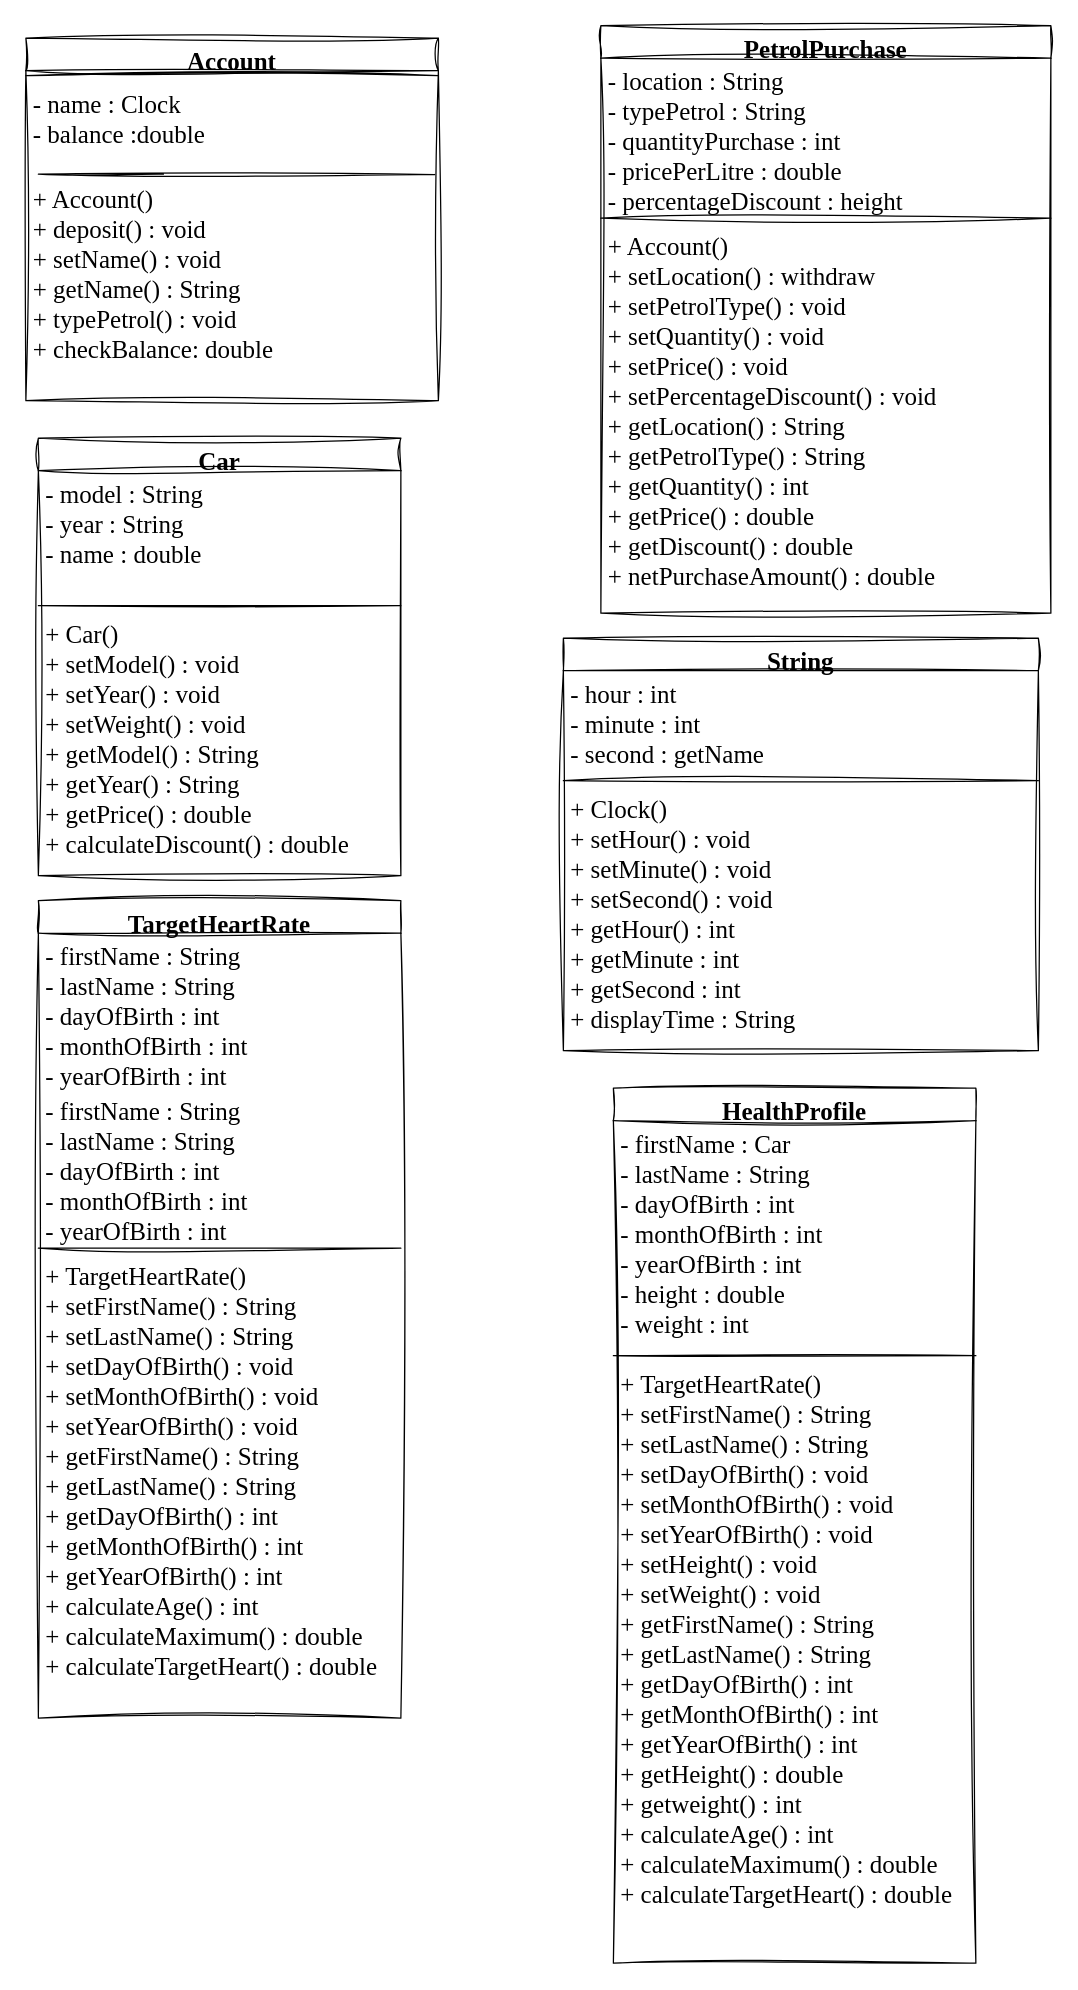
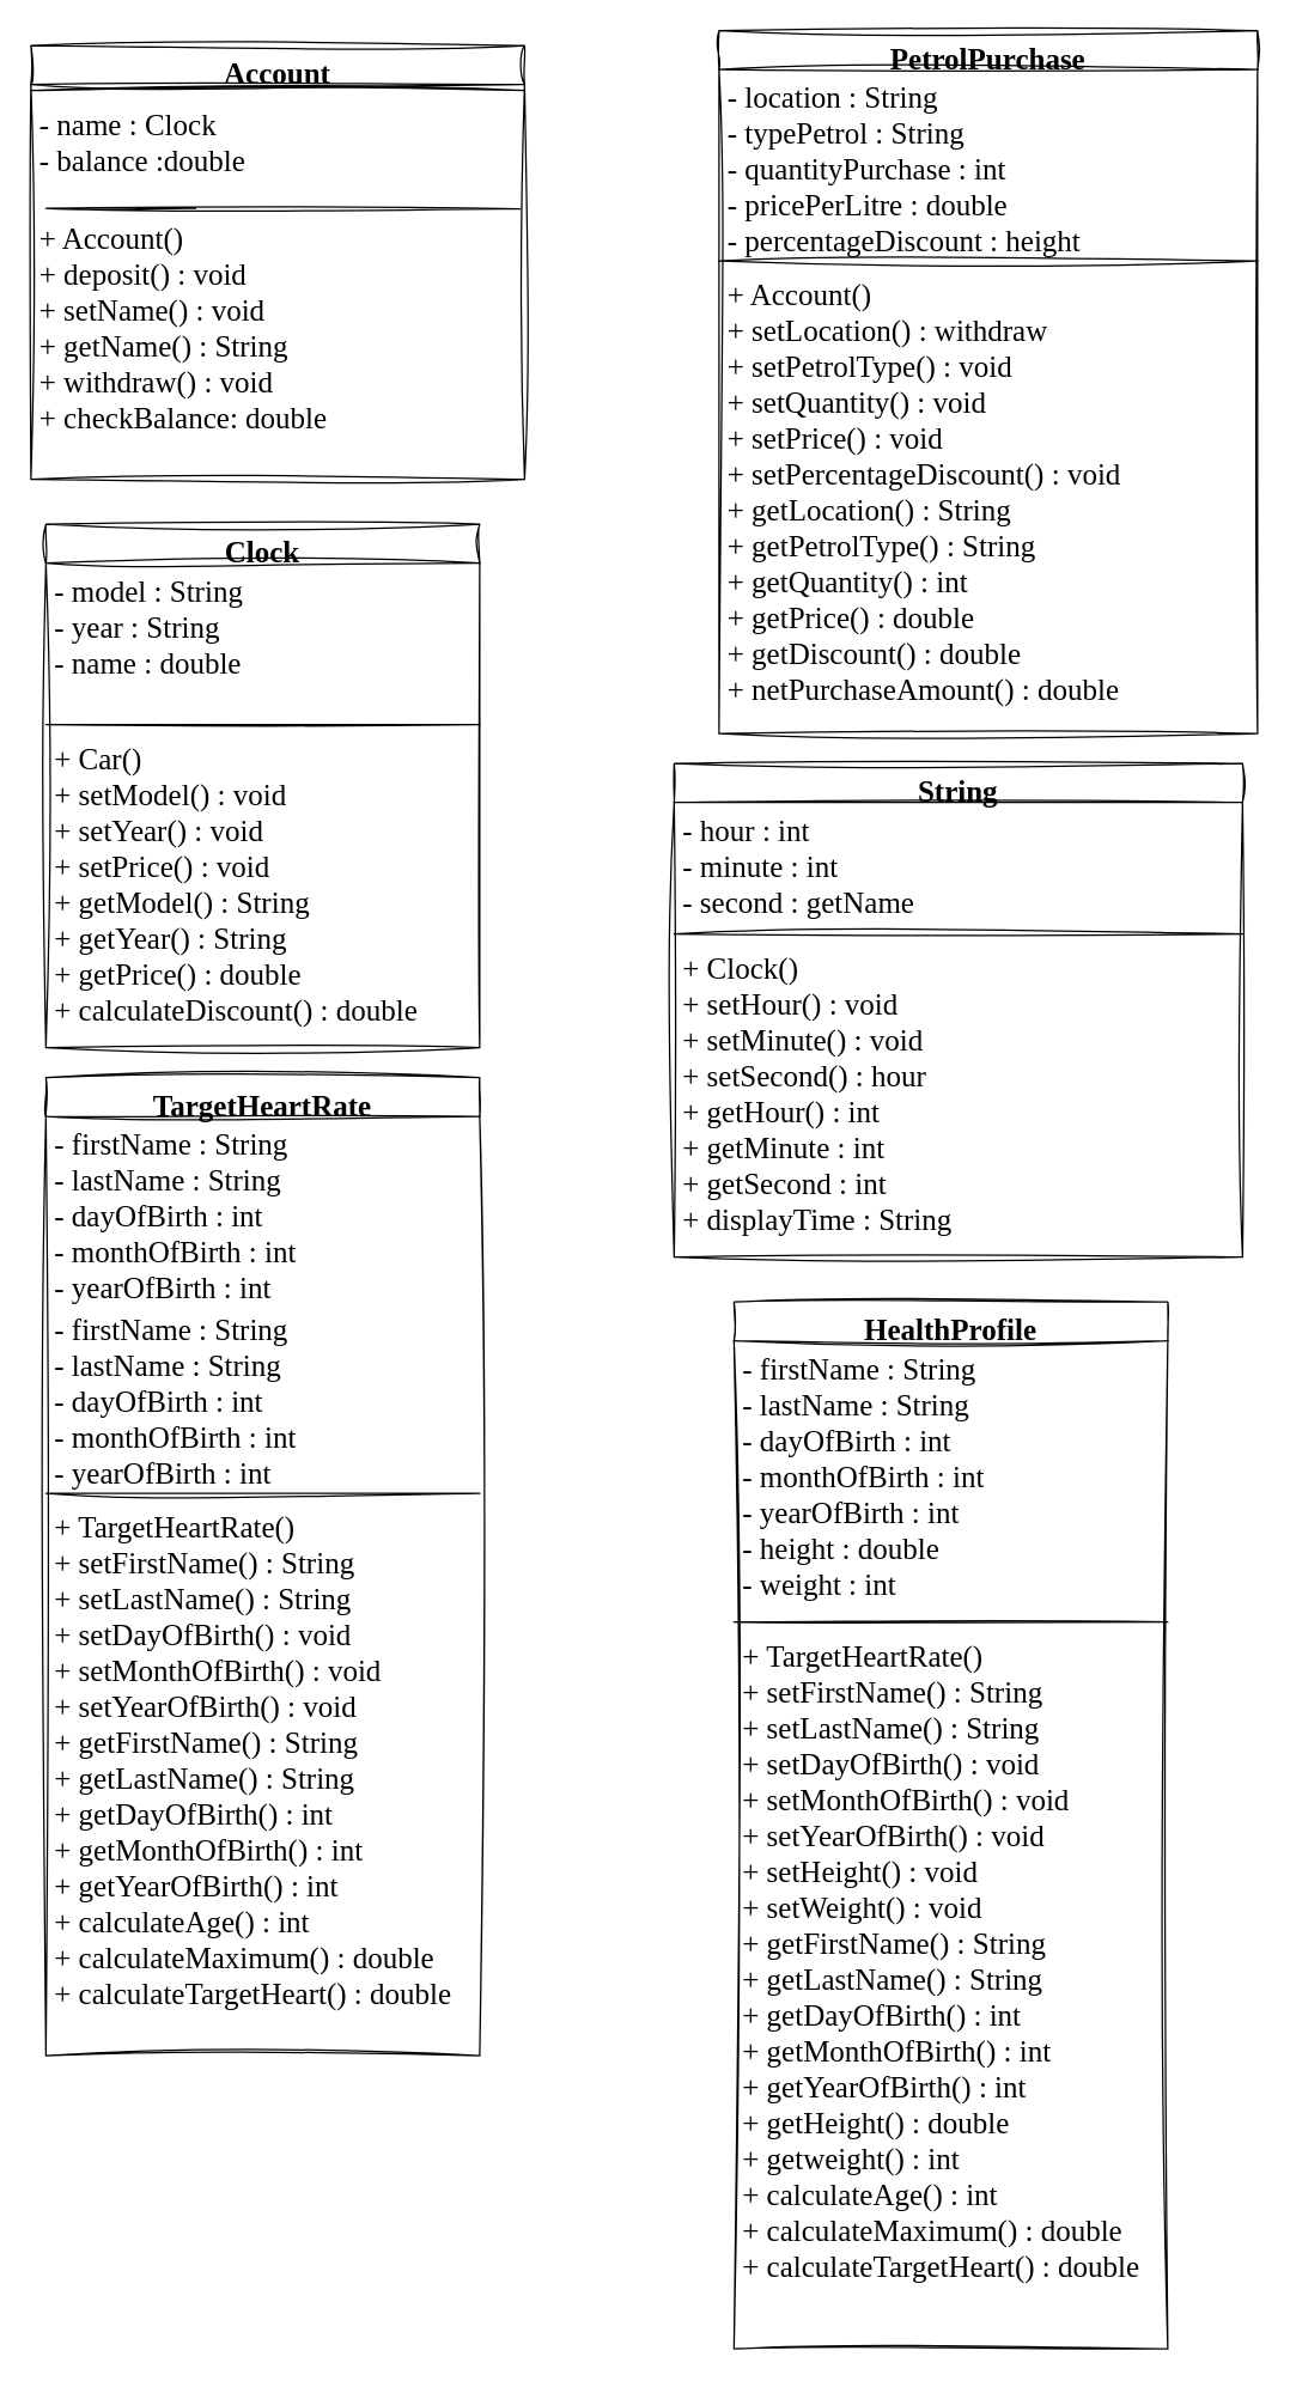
- <mxCell id="10" value="+ Account()&amp;nbsp;&lt;br&gt;+ deposit() : void&lt;br&gt;+ setName() : void&lt;br&gt;+ getName() : String&lt;br&gt;+ typePetrol() : void&lt;br&gt;+ checkBalance: double&lt;br&gt;" style="text;strokeColor=none;fillColor=none;align=left;verticalAlign=top;spacingLeft=4;spacingRight=4;overflow=hidden;rotatable=0;points=[[0,0.5],[1,0.5]];portConstraint=eastwest;whiteSpace=wrap;html=1;fontSize=20;fontFamily=Architects Daughter;" vertex="1" parent="6"><mxGeometry y="110" width="330" height="180" as="geometry" /></mxCell>
+ <mxCell id="10" value="+ Account()&amp;nbsp;&lt;br&gt;+ deposit() : void&lt;br&gt;+ setName() : void&lt;br&gt;+ getName() : String&lt;br&gt;+ withdraw() : void&lt;br&gt;+ checkBalance: double&lt;br&gt;" style="text;strokeColor=none;fillColor=none;align=left;verticalAlign=top;spacingLeft=4;spacingRight=4;overflow=hidden;rotatable=0;points=[[0,0.5],[1,0.5]];portConstraint=eastwest;whiteSpace=wrap;html=1;fontSize=20;fontFamily=Architects Daughter;" vertex="1" parent="6"><mxGeometry y="110" width="330" height="180" as="geometry" /></mxCell>
- <mxCell id="15" value="Car" style="swimlane;fontStyle=1;align=center;verticalAlign=top;childLayout=stackLayout;horizontal=1;startSize=26;horizontalStack=0;resizeParent=1;resizeParentMax=0;resizeLast=0;collapsible=1;marginBottom=0;whiteSpace=wrap;html=1;sketch=1;hachureGap=4;jiggle=2;curveFitting=1;fontFamily=Architects Daughter;fontSource=https%3A%2F%2Ffonts.googleapis.com%2Fcss%3Ffamily%3DArchitects%2BDaughter;fontSize=20;" vertex="1" parent="1"><mxGeometry x="30" y="350" width="290" height="350" as="geometry" /></mxCell>
+ <mxCell id="15" value="Clock" style="swimlane;fontStyle=1;align=center;verticalAlign=top;childLayout=stackLayout;horizontal=1;startSize=26;horizontalStack=0;resizeParent=1;resizeParentMax=0;resizeLast=0;collapsible=1;marginBottom=0;whiteSpace=wrap;html=1;sketch=1;hachureGap=4;jiggle=2;curveFitting=1;fontFamily=Architects Daughter;fontSource=https%3A%2F%2Ffonts.googleapis.com%2Fcss%3Ffamily%3DArchitects%2BDaughter;fontSize=20;" vertex="1" parent="1"><mxGeometry x="30" y="350" width="290" height="350" as="geometry" /></mxCell>
- <mxCell id="18" value="+ Car()&lt;br&gt;+ setModel() : void&lt;br&gt;+ setYear() : void&lt;br&gt;+ setWeight() : void&lt;br&gt;+ getModel() : String&lt;br&gt;+ getYear() : String&lt;br&gt;+ getPrice() : double&lt;br&gt;+ calculateDiscount() : double" style="text;strokeColor=none;fillColor=none;align=left;verticalAlign=top;spacingLeft=4;spacingRight=4;overflow=hidden;rotatable=0;points=[[0,0.5],[1,0.5]];portConstraint=eastwest;whiteSpace=wrap;html=1;fontSize=20;fontFamily=Architects Daughter;" vertex="1" parent="15"><mxGeometry y="138" width="290" height="212" as="geometry" /></mxCell>
+ <mxCell id="18" value="+ Car()&lt;br&gt;+ setModel() : void&lt;br&gt;+ setYear() : void&lt;br&gt;+ setPrice() : void&lt;br&gt;+ getModel() : String&lt;br&gt;+ getYear() : String&lt;br&gt;+ getPrice() : double&lt;br&gt;+ calculateDiscount() : double" style="text;strokeColor=none;fillColor=none;align=left;verticalAlign=top;spacingLeft=4;spacingRight=4;overflow=hidden;rotatable=0;points=[[0,0.5],[1,0.5]];portConstraint=eastwest;whiteSpace=wrap;html=1;fontSize=20;fontFamily=Architects Daughter;" vertex="1" parent="15"><mxGeometry y="138" width="290" height="212" as="geometry" /></mxCell>
- <mxCell id="14" value="+ Clock()&lt;br&gt;+ setHour() : void&lt;br&gt;+ setMinute() : void&lt;br&gt;+ setSecond() : void&lt;br&gt;+ getHour() : int&lt;br&gt;+ getMinute : int&lt;br&gt;+ getSecond : int&lt;br&gt;+ displayTime : String" style="text;strokeColor=none;fillColor=none;align=left;verticalAlign=top;spacingLeft=4;spacingRight=4;overflow=hidden;rotatable=0;points=[[0,0.5],[1,0.5]];portConstraint=eastwest;whiteSpace=wrap;html=1;fontSize=20;fontFamily=Architects Daughter;" vertex="1" parent="11"><mxGeometry y="118" width="380" height="212" as="geometry" /></mxCell>
+ <mxCell id="14" value="+ Clock()&lt;br&gt;+ setHour() : void&lt;br&gt;+ setMinute() : void&lt;br&gt;+ setSecond() : hour&lt;br&gt;+ getHour() : int&lt;br&gt;+ getMinute : int&lt;br&gt;+ getSecond : int&lt;br&gt;+ displayTime : String" style="text;strokeColor=none;fillColor=none;align=left;verticalAlign=top;spacingLeft=4;spacingRight=4;overflow=hidden;rotatable=0;points=[[0,0.5],[1,0.5]];portConstraint=eastwest;whiteSpace=wrap;html=1;fontSize=20;fontFamily=Architects Daughter;" vertex="1" parent="11"><mxGeometry y="118" width="380" height="212" as="geometry" /></mxCell>
- <mxCell id="25" value="- firstName : Car&lt;br&gt;- lastName : String&lt;br&gt;- dayOfBirth : int&lt;br&gt;- monthOfBirth : int&lt;br&gt;- yearOfBirth : int&lt;br&gt;- height : double&lt;br&gt;- weight : int" style="text;strokeColor=none;fillColor=none;align=left;verticalAlign=top;spacingLeft=4;spacingRight=4;overflow=hidden;rotatable=0;points=[[0,0.5],[1,0.5]];portConstraint=eastwest;whiteSpace=wrap;html=1;fontSize=20;fontFamily=Architects Daughter;" vertex="1" parent="24"><mxGeometry y="26" width="290" height="184" as="geometry" /></mxCell>
+ <mxCell id="25" value="- firstName : String&lt;br&gt;- lastName : String&lt;br&gt;- dayOfBirth : int&lt;br&gt;- monthOfBirth : int&lt;br&gt;- yearOfBirth : int&lt;br&gt;- height : double&lt;br&gt;- weight : int" style="text;strokeColor=none;fillColor=none;align=left;verticalAlign=top;spacingLeft=4;spacingRight=4;overflow=hidden;rotatable=0;points=[[0,0.5],[1,0.5]];portConstraint=eastwest;whiteSpace=wrap;html=1;fontSize=20;fontFamily=Architects Daughter;" vertex="1" parent="24"><mxGeometry y="26" width="290" height="184" as="geometry" /></mxCell>
